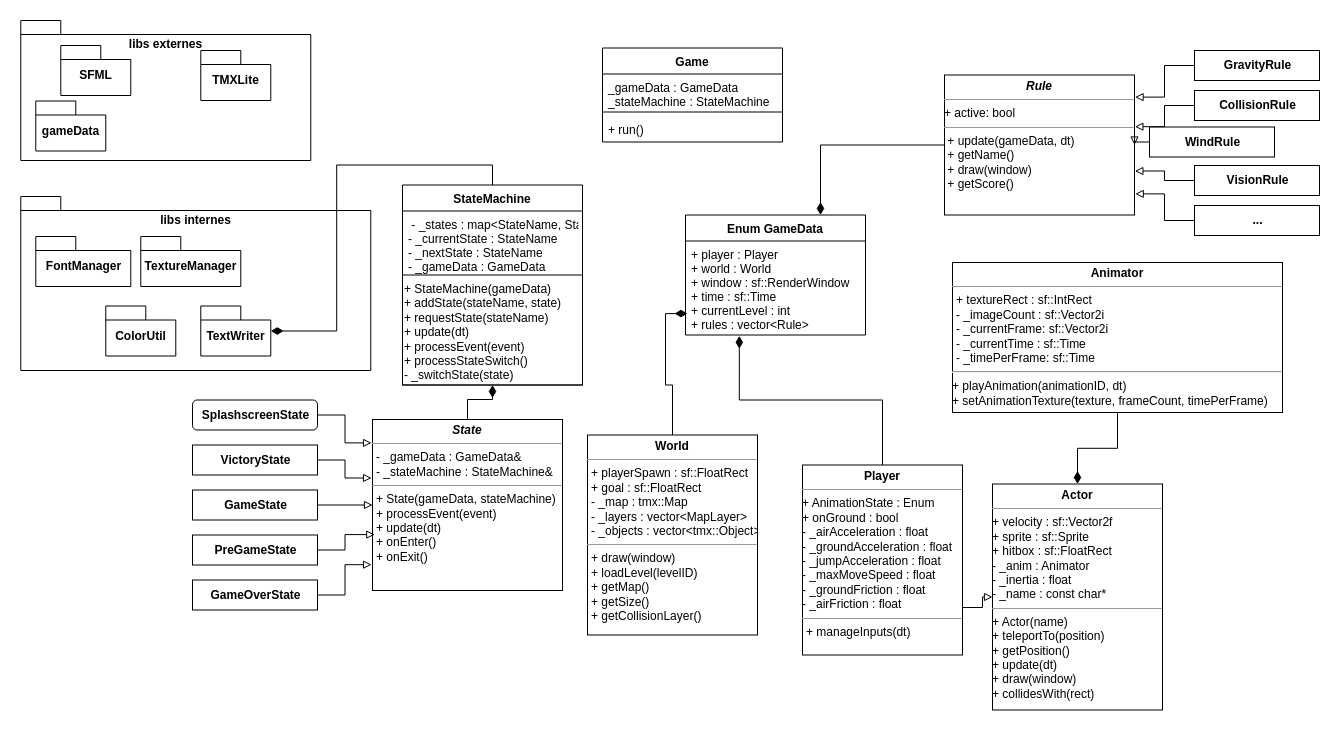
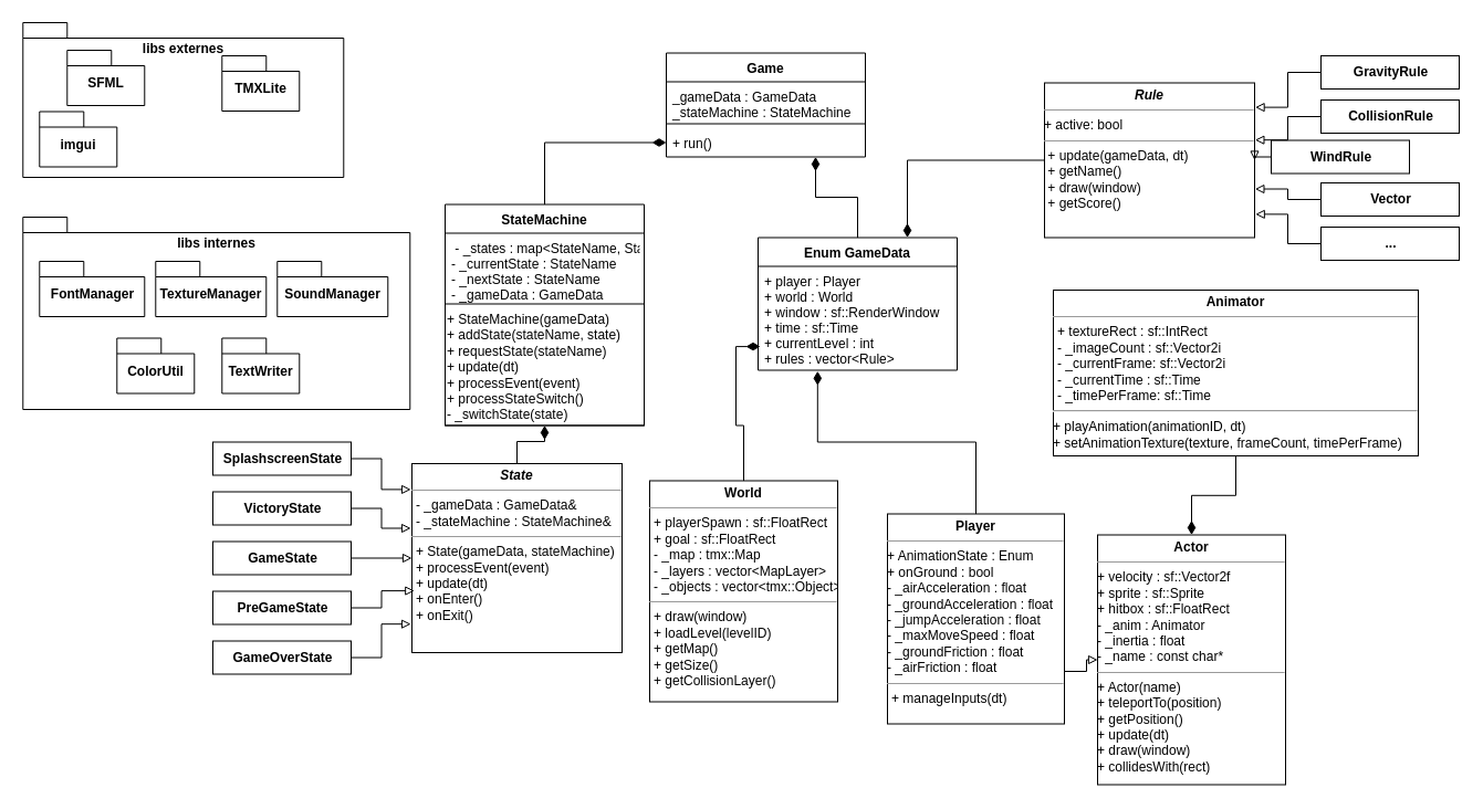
- <mxCell id="48" value="gameData" style="shape=folder;fontStyle=1;spacingTop=10;tabWidth=40;tabHeight=14;tabPosition=left;html=1;strokeColor=#000000;fillColor=none;align=center;" vertex="1" parent="1"><mxGeometry x="35.294" y="100.5" width="70" height="50" as="geometry" /></mxCell>
+ <mxCell id="48" value="imgui" style="shape=folder;fontStyle=1;spacingTop=10;tabWidth=40;tabHeight=14;tabPosition=left;html=1;strokeColor=#000000;fillColor=none;align=center;" vertex="1" parent="1"><mxGeometry x="35.294" y="100.5" width="70" height="50" as="geometry" /></mxCell>
+ <mxCell id="6" style="edgeStyle=orthogonalEdgeStyle;rounded=0;orthogonalLoop=1;jettySize=auto;html=1;exitX=0.5;exitY=0;exitDx=0;exitDy=0;entryX=0.75;entryY=1;entryDx=0;entryDy=0;endArrow=diamondThin;endFill=1;endSize=10;" edge="1" parent="1" source="7" target="2"><mxGeometry relative="1" as="geometry" /></mxCell>
- <mxCell id="34" value="&lt;div&gt;VisionRule&lt;/div&gt;" style="html=1;strokeColor=#000000;fillColor=none;align=center;fontStyle=1" vertex="1" parent="1"><mxGeometry x="1194" y="165" width="125" height="30" as="geometry" /></mxCell>
+ <mxCell id="34" value="&lt;div&gt;Vector&lt;/div&gt;" style="html=1;strokeColor=#000000;fillColor=none;align=center;fontStyle=1" vertex="1" parent="1"><mxGeometry x="1194" y="165" width="125" height="30" as="geometry" /></mxCell>
- <mxCell id="9" style="edgeStyle=orthogonalEdgeStyle;rounded=0;orthogonalLoop=1;jettySize=auto;html=1;exitX=0.5;exitY=0;exitDx=0;exitDy=0;endArrow=diamondThin;endFill=1;endSize=10;" edge="1" parent="1" source="10" target="54"><mxGeometry relative="1" as="geometry" /></mxCell>
+ <mxCell id="9" style="edgeStyle=orthogonalEdgeStyle;rounded=0;orthogonalLoop=1;jettySize=auto;html=1;exitX=0.5;exitY=0;exitDx=0;exitDy=0;entryX=0;entryY=0.5;entryDx=0;entryDy=0;endArrow=diamondThin;endFill=1;endSize=10;" edge="1" parent="1" source="10" target="5"><mxGeometry relative="1" as="geometry" /></mxCell>
+ <mxCell id="52" value="SoundManager" style="shape=folder;fontStyle=1;spacingTop=10;tabWidth=40;tabHeight=14;tabPosition=left;html=1;strokeColor=#000000;fillColor=none;align=center;" vertex="1" parent="1"><mxGeometry x="250.294" y="236" width="100" height="50" as="geometry" /></mxCell>
- <mxCell id="16" value="&lt;div&gt;SplashscreenState&lt;/div&gt;" style="html=1;strokeColor=#000000;fillColor=none;align=center;fontStyle=1;rounded=1;" vertex="1" parent="1"><mxGeometry x="192" y="399.5" width="125" height="30" as="geometry" /></mxCell>
+ <mxCell id="16" value="&lt;div&gt;SplashscreenState&lt;/div&gt;" style="html=1;strokeColor=#000000;fillColor=none;align=center;fontStyle=1" vertex="1" parent="1"><mxGeometry x="192" y="399.5" width="125" height="30" as="geometry" /></mxCell>
